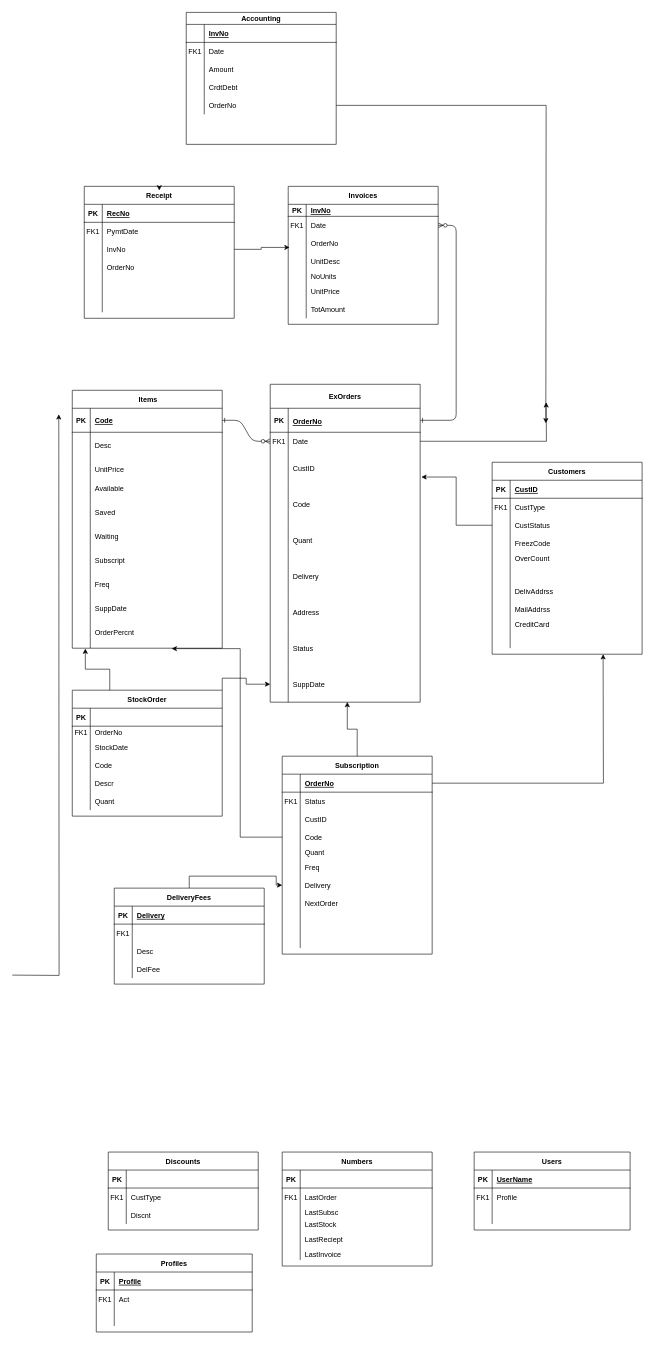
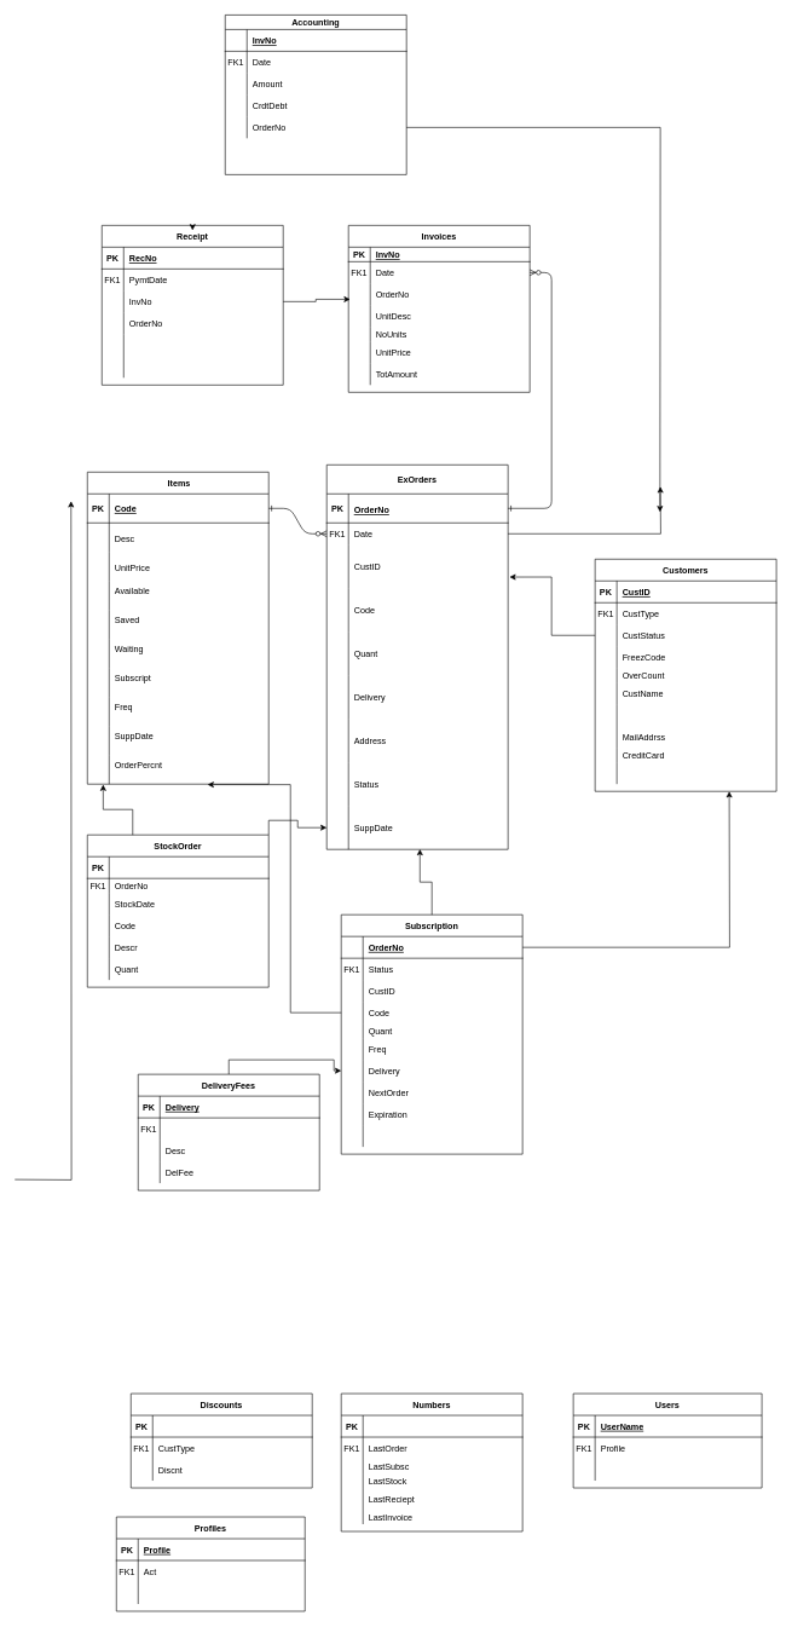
+ <mxCell id="134" value="CustName" style="shape=partialRectangle;overflow=hidden;connectable=0;fillColor=none;top=0;left=0;bottom=0;right=0;align=left;spacingLeft=6;" parent="132" vertex="1"><mxGeometry x="30" width="220" height="30" as="geometry"><mxRectangle width="220" height="30" as="alternateBounds" /></mxGeometry></mxCell>
- <mxCell id="137" value="DelivAddrss" style="shape=partialRectangle;overflow=hidden;connectable=0;fillColor=none;top=0;left=0;bottom=0;right=0;align=left;spacingLeft=6;" parent="135" vertex="1"><mxGeometry x="30" width="220" height="30" as="geometry"><mxRectangle width="220" height="30" as="alternateBounds" /></mxGeometry></mxCell>
+ <mxCell id="112" value="Expiration" style="shape=partialRectangle;overflow=hidden;connectable=0;fillColor=none;top=0;left=0;bottom=0;right=0;align=left;spacingLeft=6;" parent="110" vertex="1"><mxGeometry x="30" width="220" height="30" as="geometry"><mxRectangle width="220" height="30" as="alternateBounds" /></mxGeometry></mxCell>
